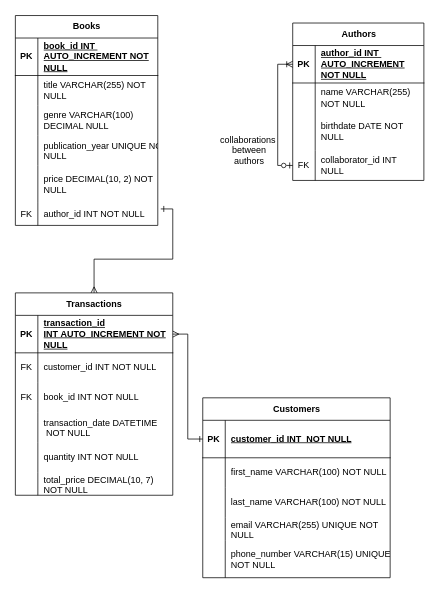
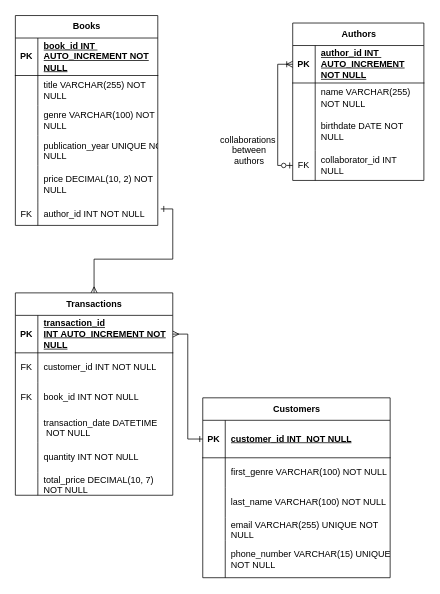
- <mxCell id="12" value="genre VARCHAR(100) DECIMAL NULL" style="shape=partialRectangle;connectable=0;fillColor=none;top=0;left=0;bottom=0;right=0;align=left;spacingLeft=6;overflow=hidden;whiteSpace=wrap;html=1;" parent="10" vertex="1"><mxGeometry x="30" width="160" height="40" as="geometry"><mxRectangle width="160" height="40" as="alternateBounds" /></mxGeometry></mxCell>
+ <mxCell id="12" value="genre VARCHAR(100) NOT NULL" style="shape=partialRectangle;connectable=0;fillColor=none;top=0;left=0;bottom=0;right=0;align=left;spacingLeft=6;overflow=hidden;whiteSpace=wrap;html=1;" parent="10" vertex="1"><mxGeometry x="30" width="160" height="40" as="geometry"><mxRectangle width="160" height="40" as="alternateBounds" /></mxGeometry></mxCell>
- <mxCell id="62" value="first_name VARCHAR(100) NOT NULL" style="shape=partialRectangle;connectable=0;fillColor=none;top=0;left=0;bottom=0;right=0;align=left;spacingLeft=6;overflow=hidden;whiteSpace=wrap;html=1;" parent="60" vertex="1"><mxGeometry x="30" width="220" height="40" as="geometry"><mxRectangle width="220" height="40" as="alternateBounds" /></mxGeometry></mxCell>
+ <mxCell id="62" value="first_genre VARCHAR(100) NOT NULL" style="shape=partialRectangle;connectable=0;fillColor=none;top=0;left=0;bottom=0;right=0;align=left;spacingLeft=6;overflow=hidden;whiteSpace=wrap;html=1;" parent="60" vertex="1"><mxGeometry x="30" width="220" height="40" as="geometry"><mxRectangle width="220" height="40" as="alternateBounds" /></mxGeometry></mxCell>
